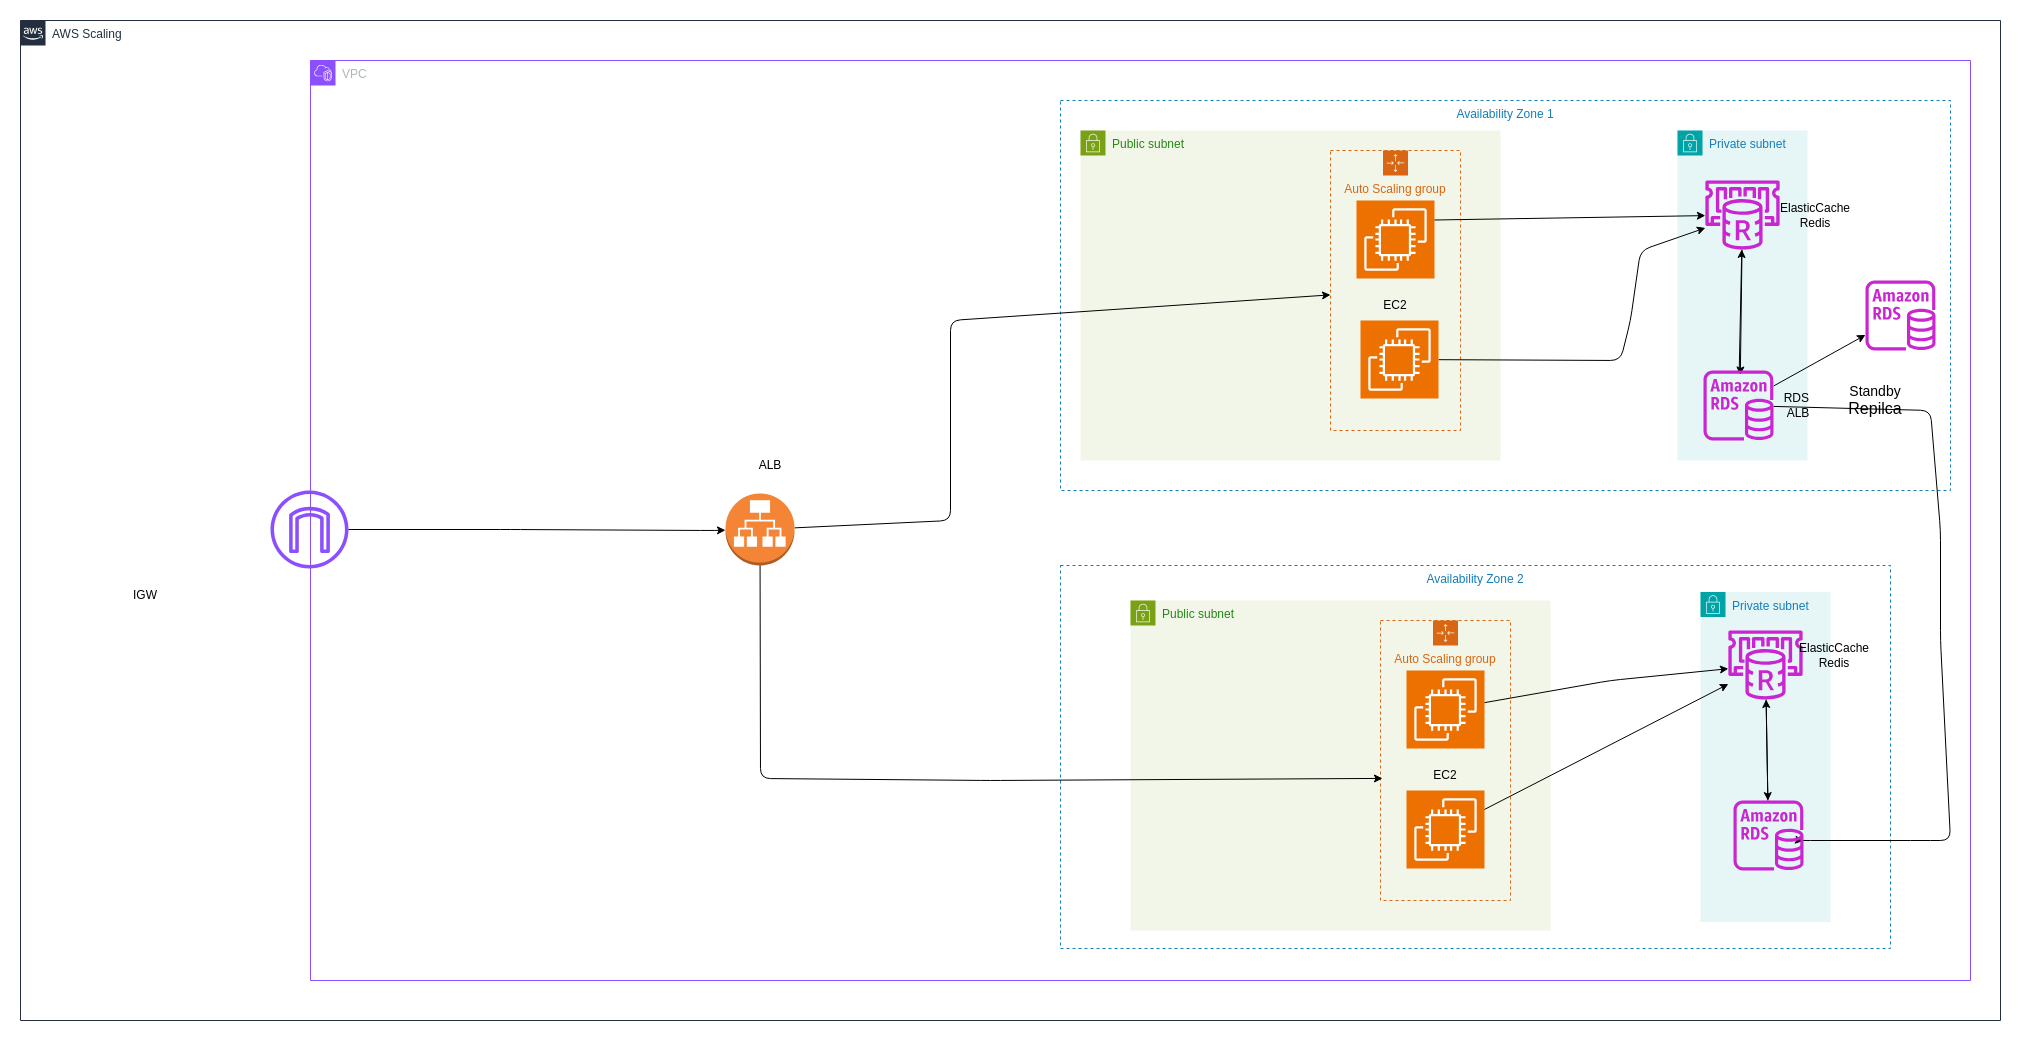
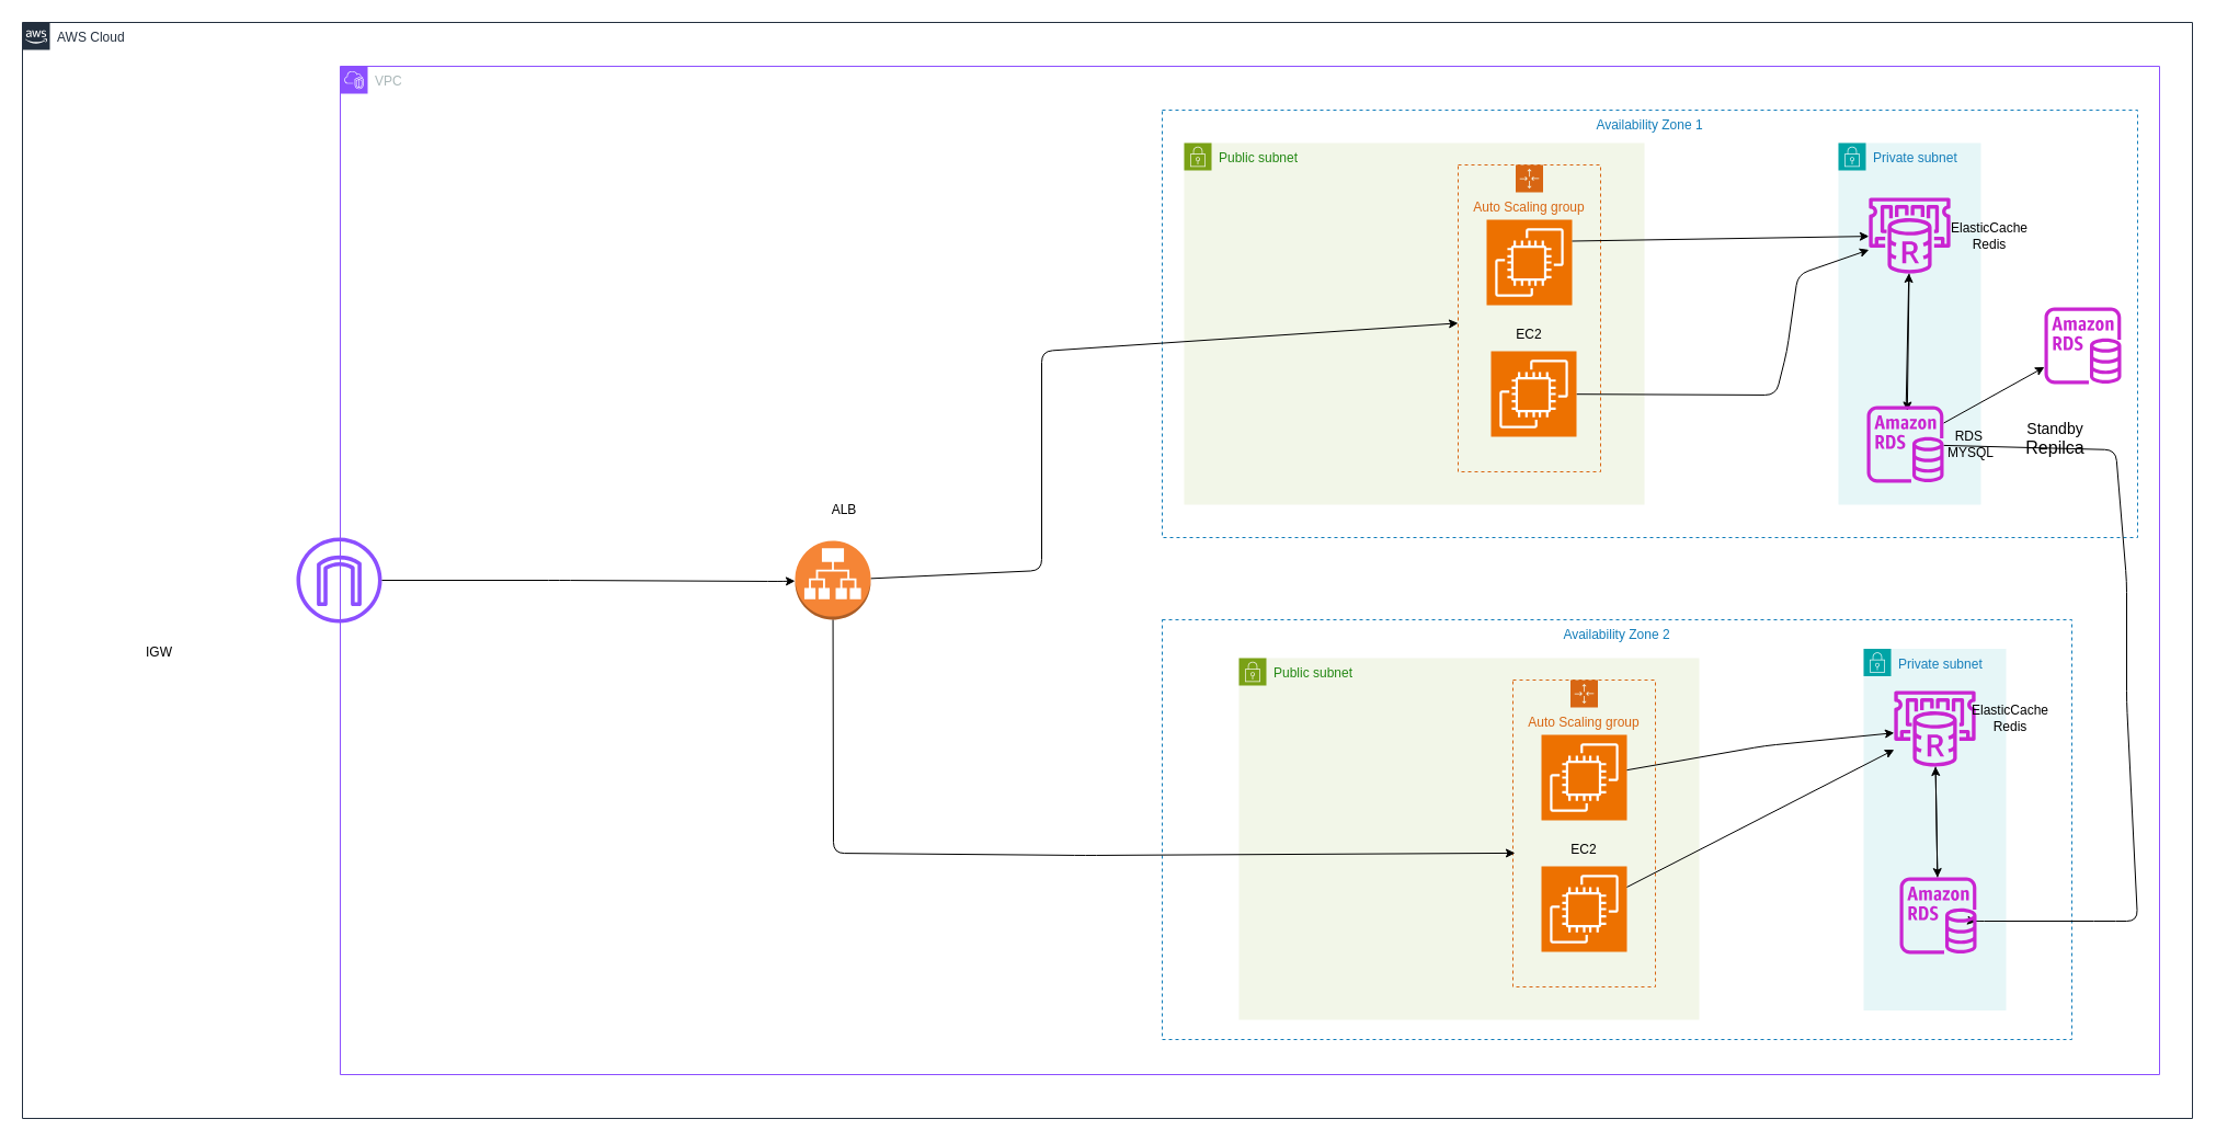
- <mxCell id="2" value="AWS Scaling" style="points=[[0,0],[0.25,0],[0.5,0],[0.75,0],[1,0],[1,0.25],[1,0.5],[1,0.75],[1,1],[0.75,1],[0.5,1],[0.25,1],[0,1],[0,0.75],[0,0.5],[0,0.25]];outlineConnect=0;gradientColor=none;html=1;whiteSpace=wrap;fontSize=12;fontStyle=0;container=1;pointerEvents=0;collapsible=0;recursiveResize=0;shape=mxgraph.aws4.group;grIcon=mxgraph.aws4.group_aws_cloud_alt;strokeColor=#232F3E;fillColor=none;verticalAlign=top;align=left;spacingLeft=30;fontColor=#232F3E;dashed=0;" vertex="1" parent="1"><mxGeometry x="20" y="20" width="1980" height="1000" as="geometry" /></mxCell>
+ <mxCell id="2" value="AWS Cloud" style="points=[[0,0],[0.25,0],[0.5,0],[0.75,0],[1,0],[1,0.25],[1,0.5],[1,0.75],[1,1],[0.75,1],[0.5,1],[0.25,1],[0,1],[0,0.75],[0,0.5],[0,0.25]];outlineConnect=0;gradientColor=none;html=1;whiteSpace=wrap;fontSize=12;fontStyle=0;container=1;pointerEvents=0;collapsible=0;recursiveResize=0;shape=mxgraph.aws4.group;grIcon=mxgraph.aws4.group_aws_cloud_alt;strokeColor=#232F3E;fillColor=none;verticalAlign=top;align=left;spacingLeft=30;fontColor=#232F3E;dashed=0;" vertex="1" parent="1"><mxGeometry x="20" y="20" width="1980" height="1000" as="geometry" /></mxCell>
- <mxCell id="43" value="RDS&amp;nbsp;&lt;div&gt;&lt;/div&gt;&lt;div&gt;ALB&lt;/div&gt;" style="text;html=1;align=center;verticalAlign=middle;whiteSpace=wrap;rounded=0;" vertex="1" parent="4"><mxGeometry x="1458" y="330" width="60" height="30" as="geometry" /></mxCell>
+ <mxCell id="43" value="RDS&amp;nbsp;&lt;div&gt;&lt;/div&gt;&lt;div&gt;MYSQL&lt;/div&gt;" style="text;html=1;align=center;verticalAlign=middle;whiteSpace=wrap;rounded=0;" vertex="1" parent="4"><mxGeometry x="1458" y="330" width="60" height="30" as="geometry" /></mxCell>
